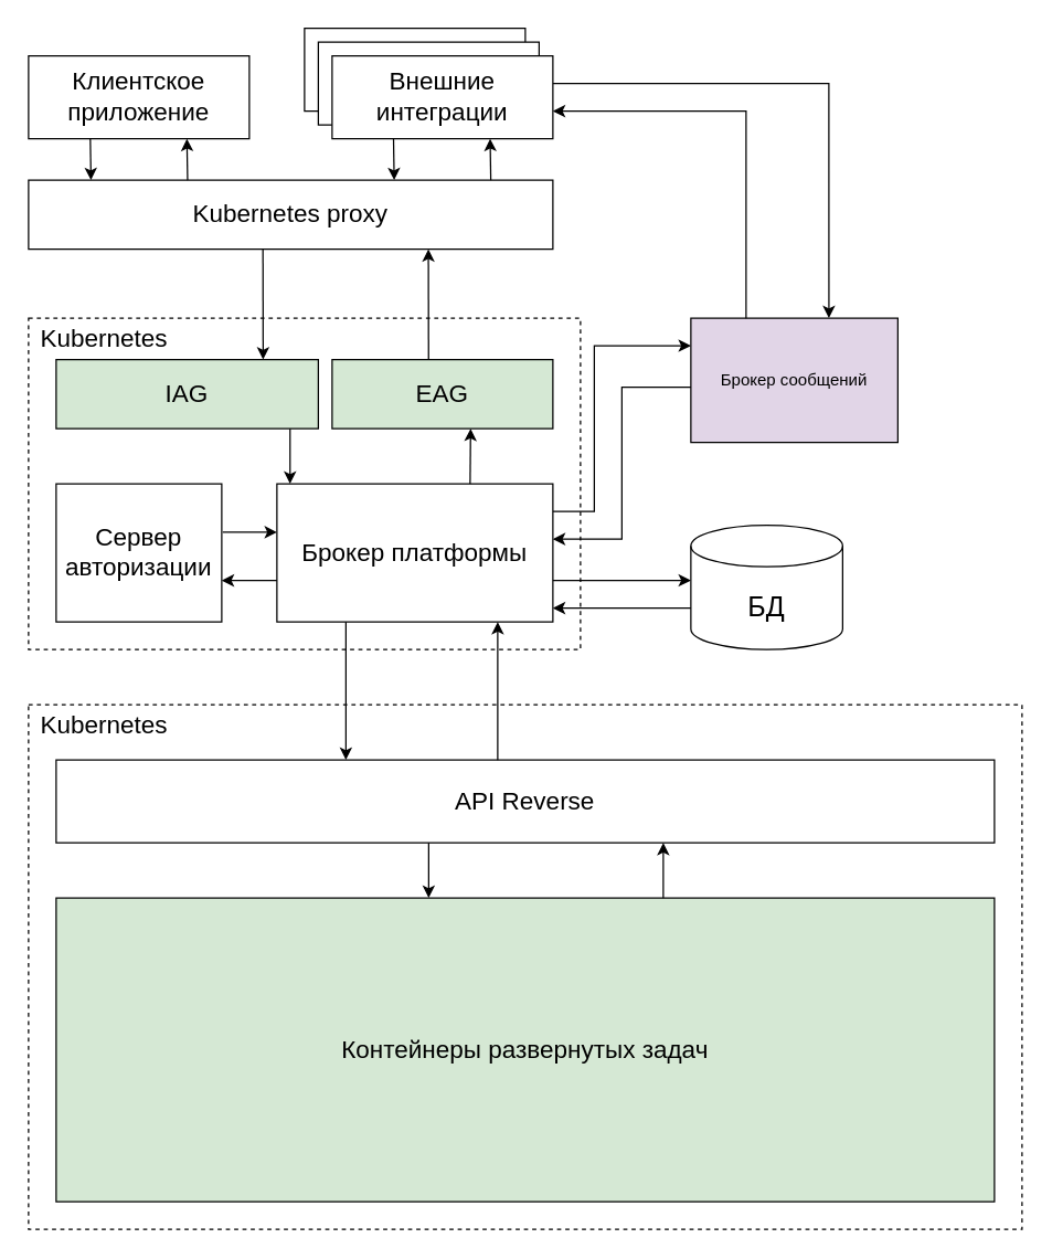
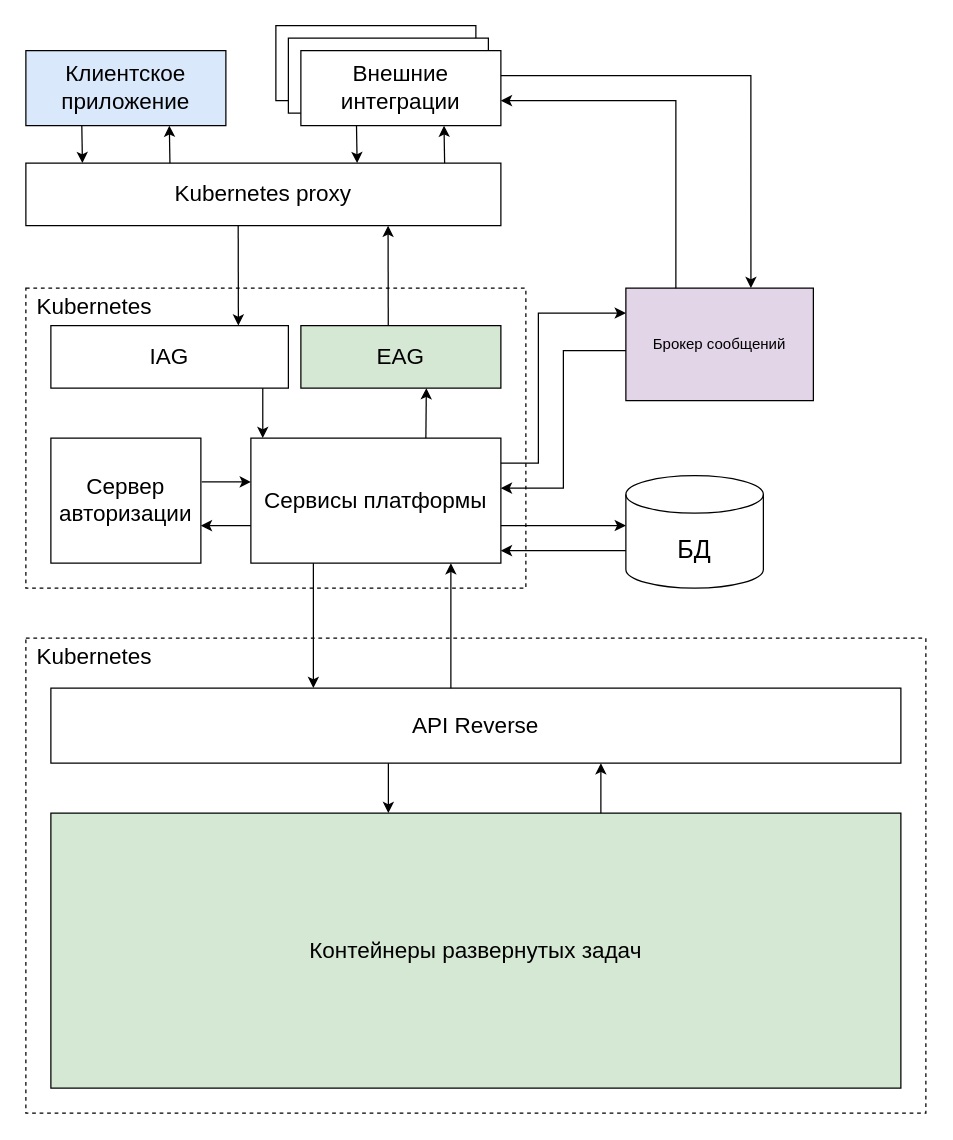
- <mxCell id="3" value="Клиентское приложение" style="rounded=0;whiteSpace=wrap;html=1;fontSize=18;" vertex="1" parent="1"><mxGeometry x="20" y="40" width="160" height="60" as="geometry" /></mxCell>
+ <mxCell id="3" value="Клиентское приложение" style="rounded=0;whiteSpace=wrap;html=1;fontSize=18;fillColor=#dae8fc;" vertex="1" parent="1"><mxGeometry x="20" y="40" width="160" height="60" as="geometry" /></mxCell>
- <mxCell id="8" value="IAG" style="rounded=0;whiteSpace=wrap;html=1;fontSize=18;fillColor=#d5e8d4;" vertex="1" parent="1"><mxGeometry x="40" y="260" width="190" height="50" as="geometry" /></mxCell>
+ <mxCell id="8" value="IAG" style="rounded=0;whiteSpace=wrap;html=1;fontSize=18;" vertex="1" parent="1"><mxGeometry x="40" y="260" width="190" height="50" as="geometry" /></mxCell>
- <mxCell id="12" value="Брокер платформы" style="rounded=0;whiteSpace=wrap;html=1;fontSize=18;" vertex="1" parent="1"><mxGeometry x="200" y="350" width="200" height="100" as="geometry" /></mxCell>
+ <mxCell id="12" value="Сервисы платформы" style="rounded=0;whiteSpace=wrap;html=1;fontSize=18;" vertex="1" parent="1"><mxGeometry x="200" y="350" width="200" height="100" as="geometry" /></mxCell>
